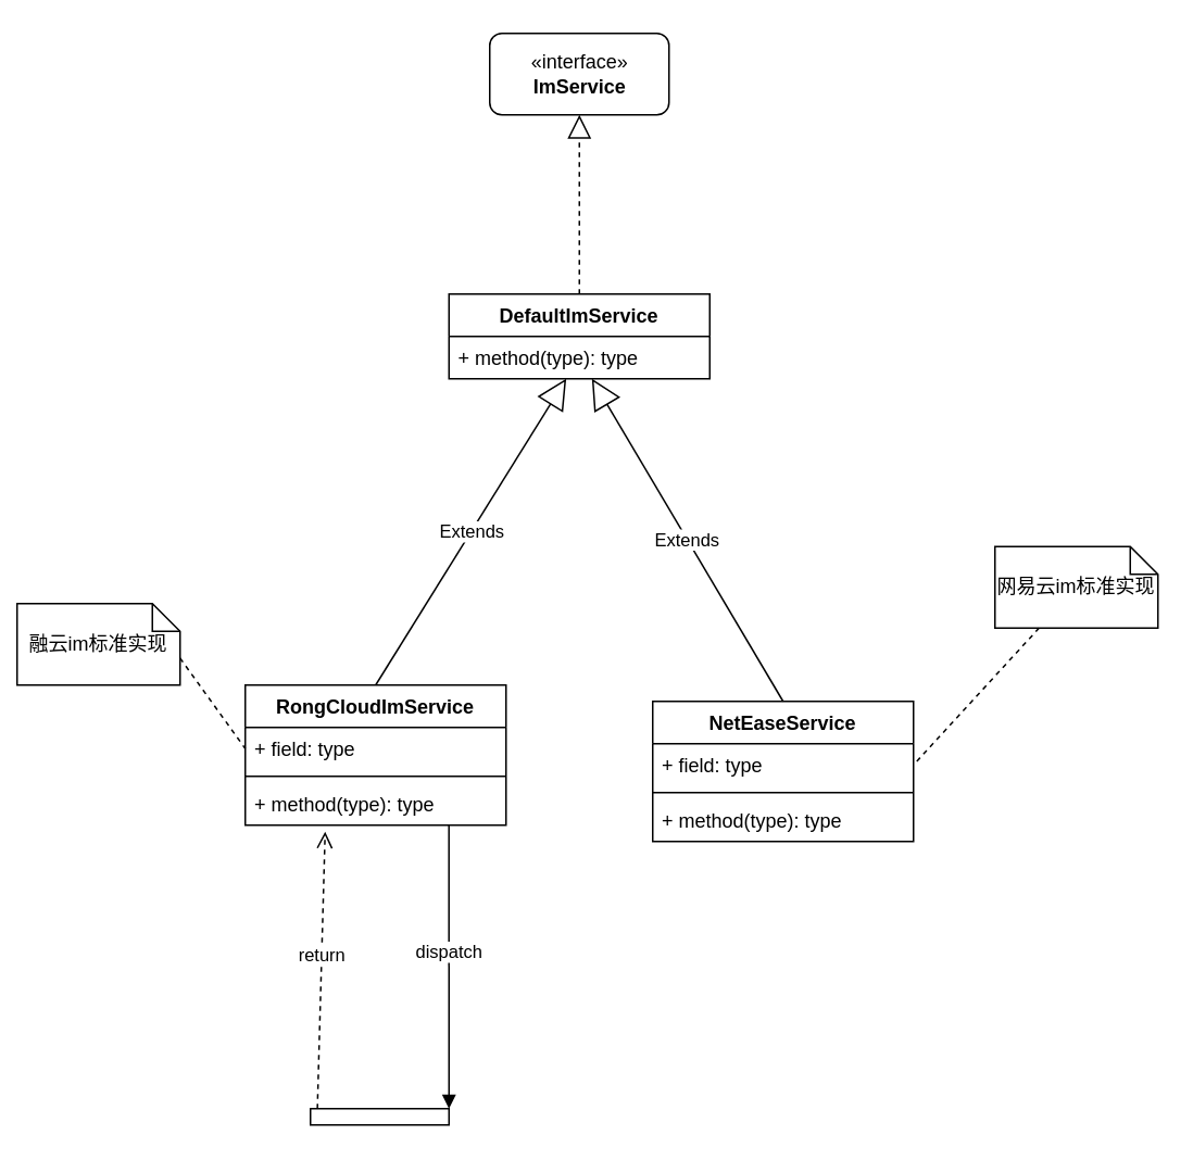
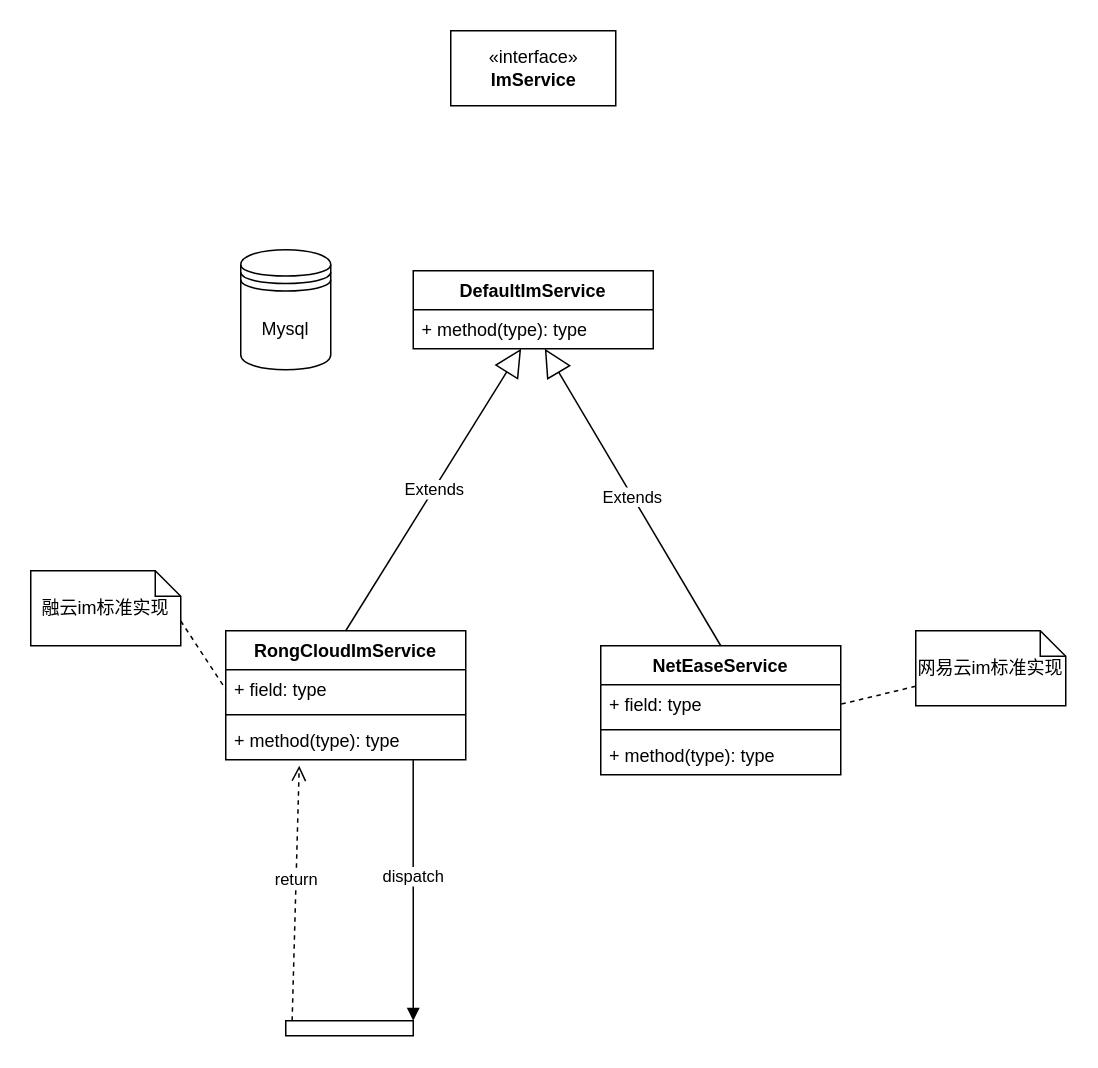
- <mxCell id="2" value="«interface»&lt;br&gt;&lt;b&gt;ImService&lt;/b&gt;" style="html=1;rounded=1;" vertex="1" parent="1"><mxGeometry x="300" y="20" width="110" height="50" as="geometry" /></mxCell>
+ <mxCell id="2" value="«interface»&lt;br&gt;&lt;b&gt;ImService&lt;/b&gt;" style="html=1;" vertex="1" parent="1"><mxGeometry x="300" y="20" width="110" height="50" as="geometry" /></mxCell>
- <mxCell id="5" value="" style="endArrow=block;dashed=1;endFill=0;endSize=12;html=1;entryX=0.5;entryY=1;entryDx=0;entryDy=0;exitX=0.5;exitY=0;exitDx=0;exitDy=0;" edge="1" parent="1" source="3" target="2"><mxGeometry width="160" relative="1" as="geometry"><mxPoint x="320" y="380" as="sourcePoint" /><mxPoint x="480" y="380" as="targetPoint" /></mxGeometry></mxCell>
+ <mxCell id="20" value="Mysql" style="shape=datastore;whiteSpace=wrap;html=1;" vertex="1" parent="1"><mxGeometry x="160" y="166" width="60" height="80" as="geometry" /></mxCell>
- <mxCell id="17" value="网易云im标准实现" style="shape=note;whiteSpace=wrap;size=17" vertex="1" parent="1"><mxGeometry x="610" y="335" width="100" height="50" as="geometry" /></mxCell>
+ <mxCell id="17" value="网易云im标准实现" style="shape=note;whiteSpace=wrap;size=17" vertex="1" parent="1"><mxGeometry x="610" y="420" width="100" height="50" as="geometry" /></mxCell>
- <mxCell id="16" value="融云im标准实现" style="shape=note;whiteSpace=wrap;size=17" vertex="1" parent="1"><mxGeometry x="10" y="370" width="100" height="50" as="geometry" /></mxCell>
+ <mxCell id="16" value="融云im标准实现" style="shape=note;whiteSpace=wrap;size=17" vertex="1" parent="1"><mxGeometry x="20" y="380" width="100" height="50" as="geometry" /></mxCell>
